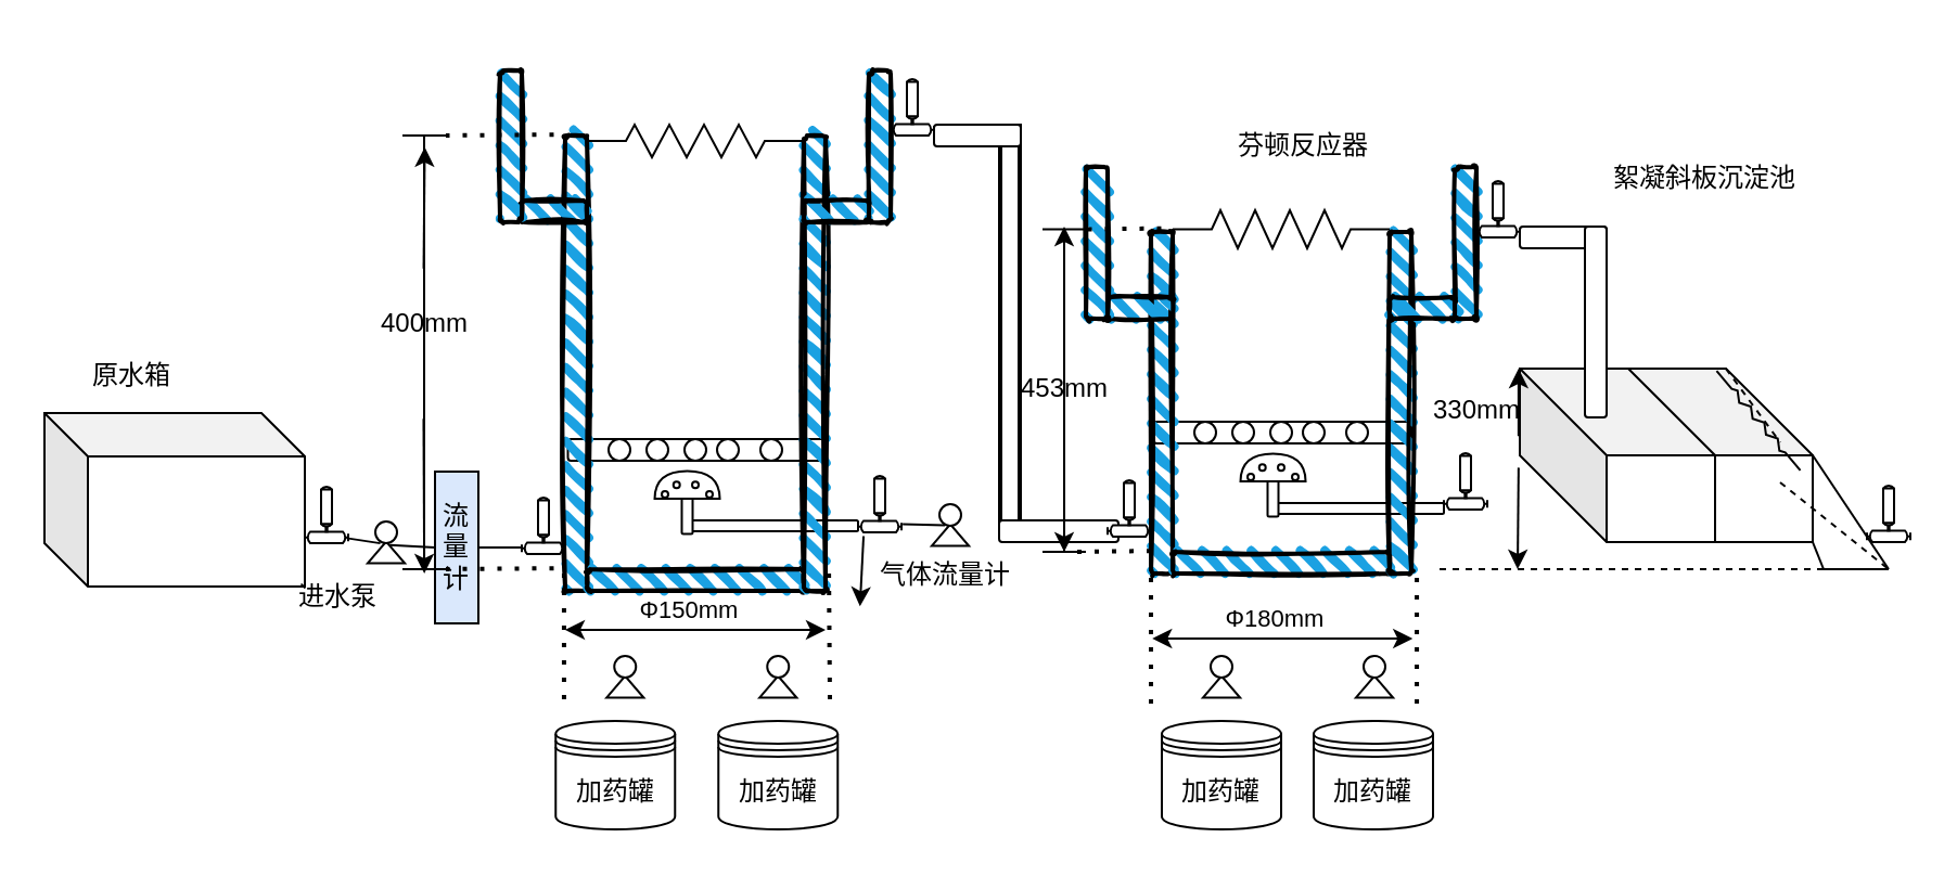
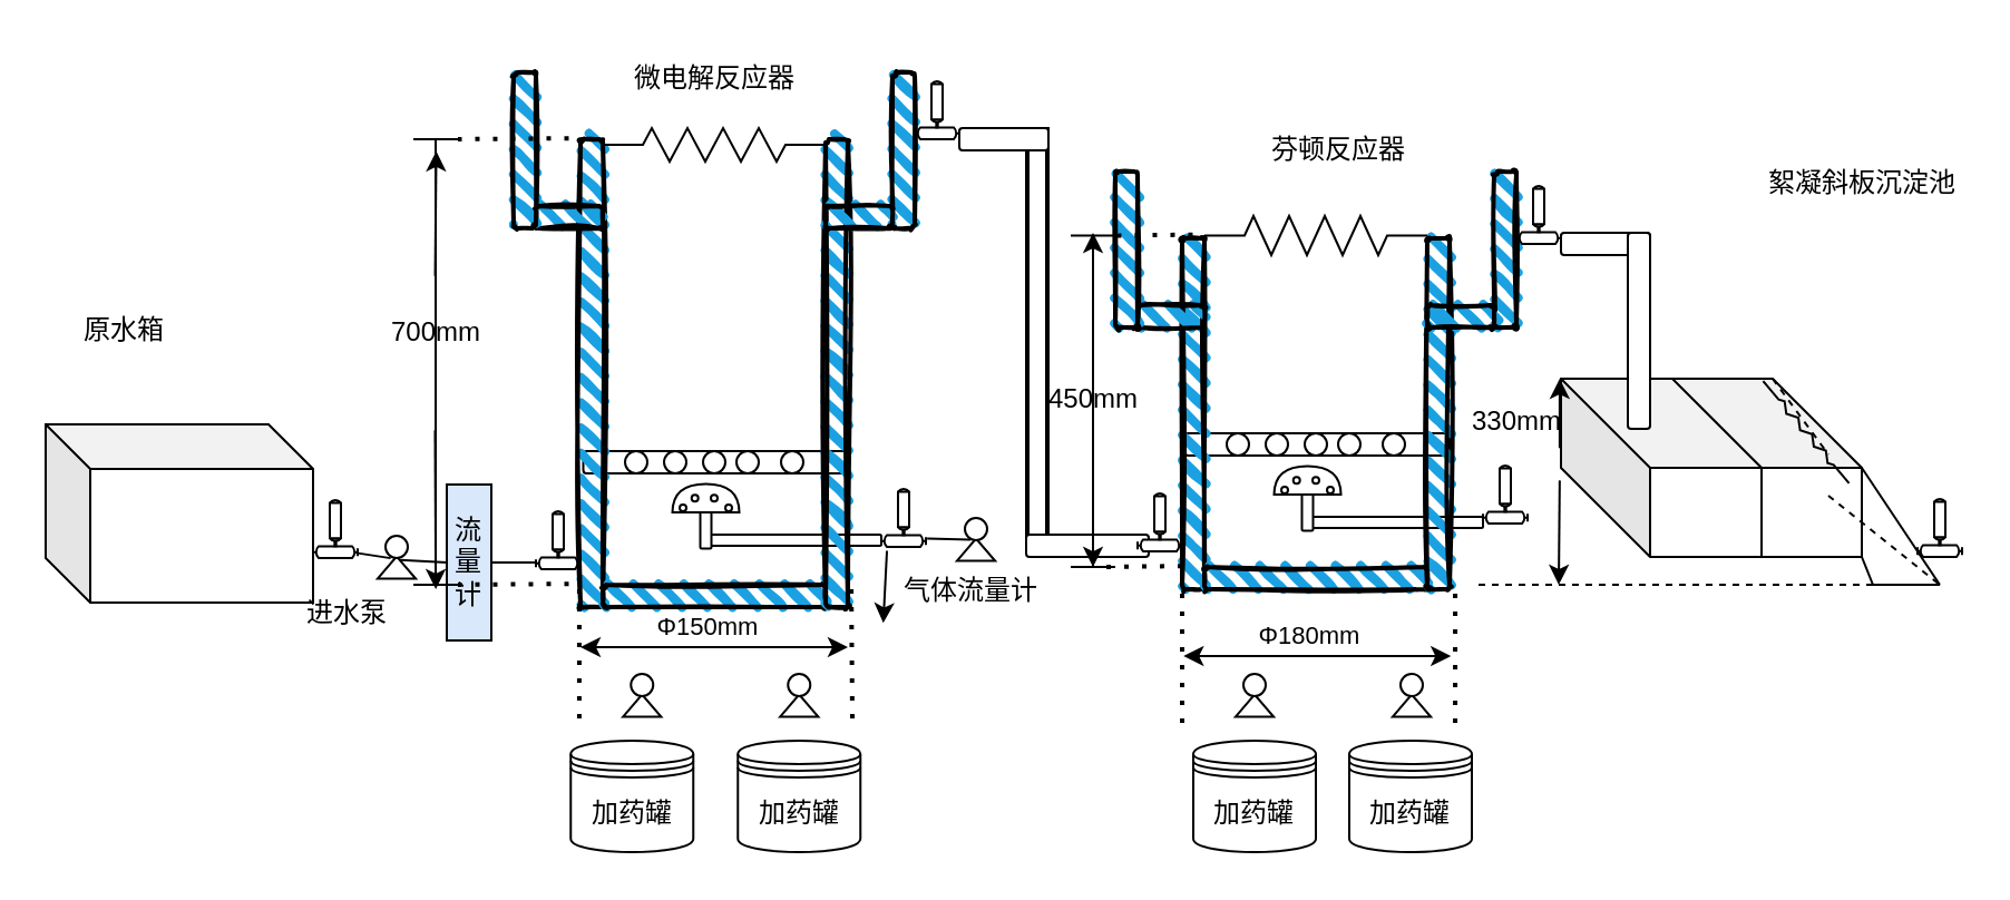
+ <mxCell id="77" value="微电解反应器" style="text;html=1;align=center;verticalAlign=middle;resizable=0;points=[];autosize=1;strokeColor=none;fillColor=none;" vertex="1" parent="1"><mxGeometry x="270" y="20" width="100" height="30" as="geometry" /></mxCell>
- <mxCell id="107" value="絮凝斜板沉淀池" style="text;html=1;align=center;verticalAlign=middle;resizable=0;points=[];autosize=1;strokeColor=none;fillColor=none;" vertex="1" parent="1"><mxGeometry x="730" y="67" width="110" height="30" as="geometry" /></mxCell>
+ <mxCell id="107" value="絮凝斜板沉淀池" style="text;html=1;align=center;verticalAlign=middle;resizable=0;points=[];autosize=1;strokeColor=none;fillColor=none;" vertex="1" parent="1"><mxGeometry x="780" y="67" width="110" height="30" as="geometry" /></mxCell>
- <mxCell id="65" value="400mm" style="text;html=1;align=center;verticalAlign=middle;resizable=0;points=[];autosize=1;strokeColor=none;fillColor=none;" vertex="1" parent="1"><mxGeometry x="165" y="134" width="60" height="30" as="geometry" /></mxCell>
+ <mxCell id="65" value="700mm" style="text;html=1;align=center;verticalAlign=middle;resizable=0;points=[];autosize=1;strokeColor=none;fillColor=none;" vertex="1" parent="1"><mxGeometry x="165" y="134" width="60" height="30" as="geometry" /></mxCell>
- <mxCell id="88" value="原水箱" style="text;html=1;align=center;verticalAlign=middle;resizable=0;points=[];autosize=1;strokeColor=none;fillColor=none;" vertex="1" parent="1"><mxGeometry x="30" y="158" width="60" height="30" as="geometry" /></mxCell>
+ <mxCell id="88" value="原水箱" style="text;html=1;align=center;verticalAlign=middle;resizable=0;points=[];autosize=1;strokeColor=none;fillColor=none;" vertex="1" parent="1"><mxGeometry x="25" y="133" width="60" height="30" as="geometry" /></mxCell>
- <mxCell id="81" value="453mm" style="text;html=1;align=center;verticalAlign=middle;resizable=0;points=[];autosize=1;strokeColor=none;fillColor=none;" vertex="1" parent="1"><mxGeometry x="460" y="164" width="60" height="30" as="geometry" /></mxCell>
+ <mxCell id="81" value="450mm" style="text;html=1;align=center;verticalAlign=middle;resizable=0;points=[];autosize=1;strokeColor=none;fillColor=none;" vertex="1" parent="1"><mxGeometry x="460" y="164" width="60" height="30" as="geometry" /></mxCell>
